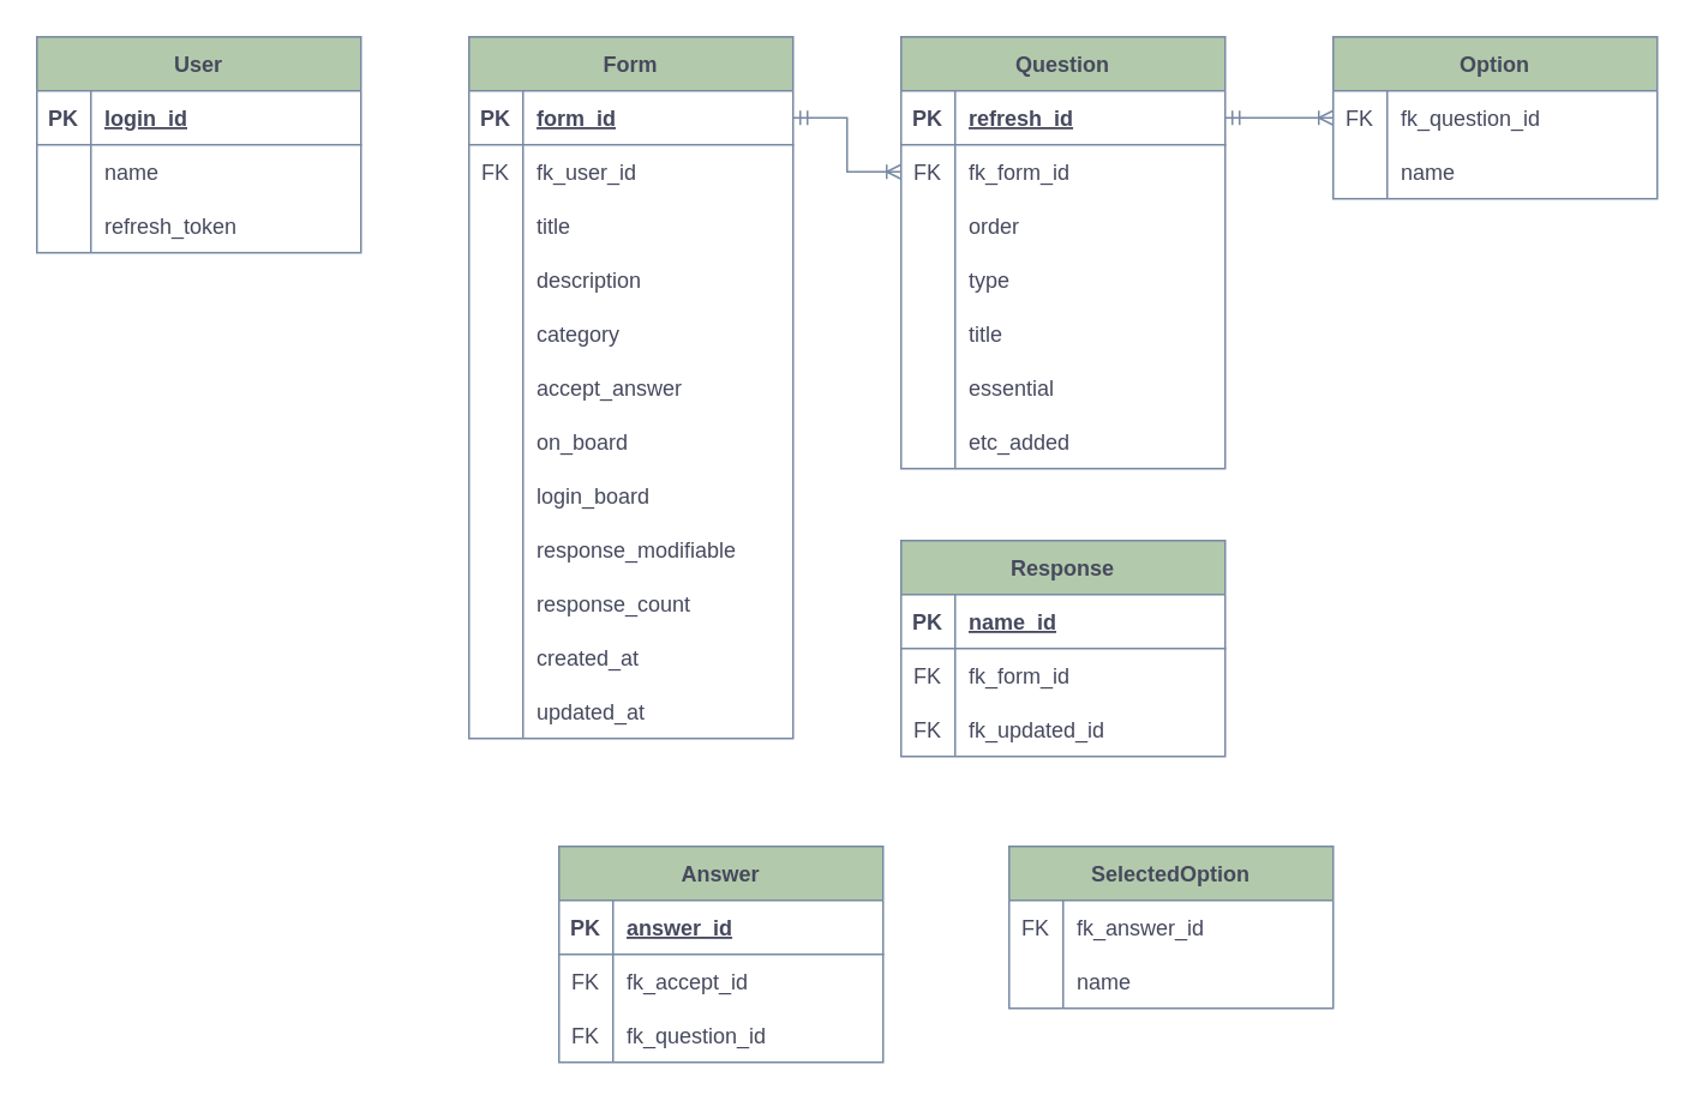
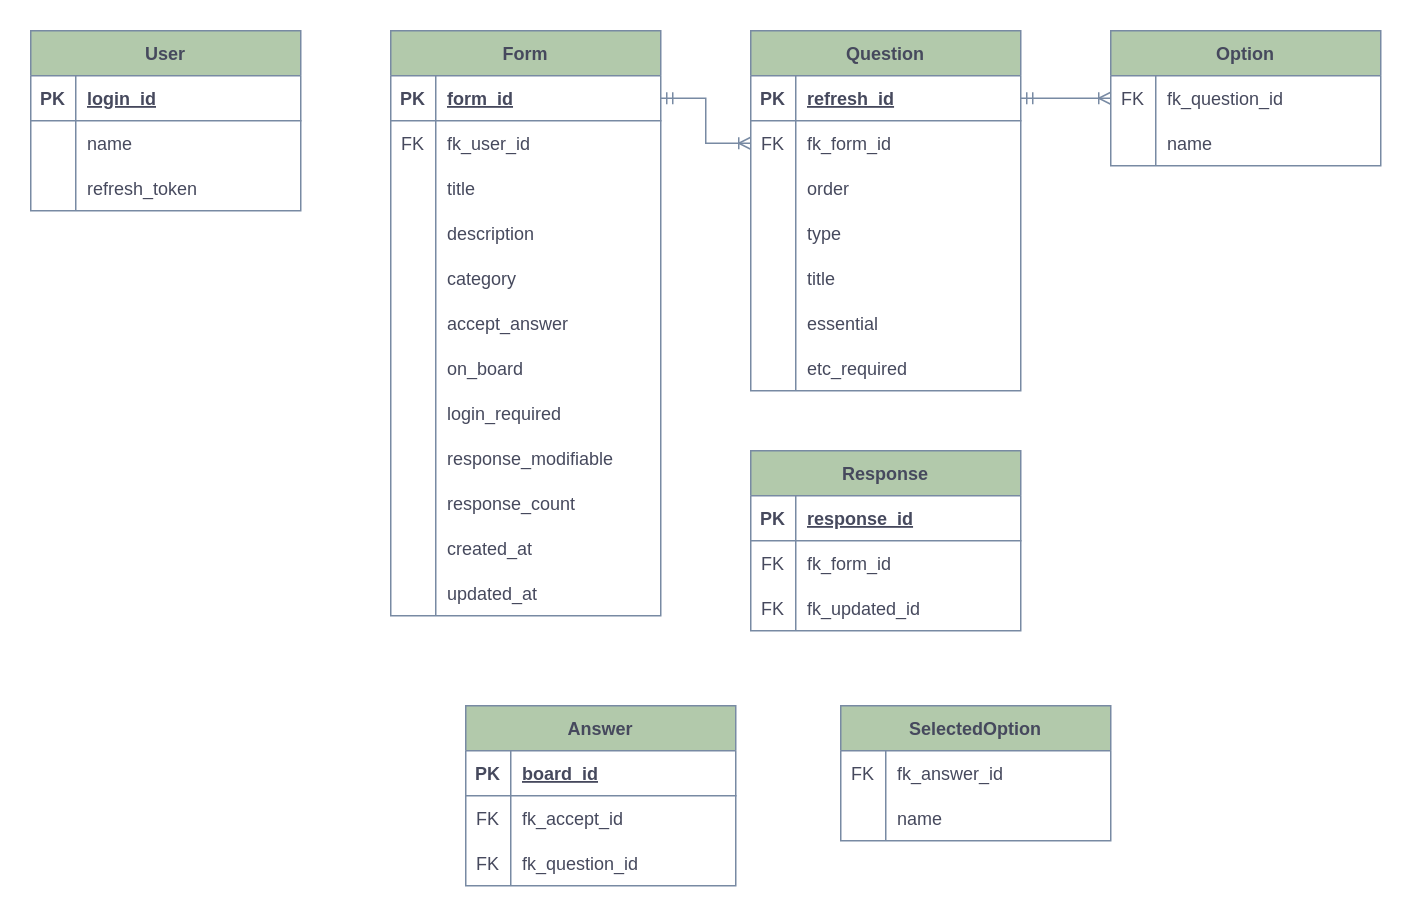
- <mxCell id="70" value="etc_added" style="shape=partialRectangle;connectable=0;fillColor=none;top=0;left=0;bottom=0;right=0;align=left;spacingLeft=6;fontStyle=0;overflow=hidden;strokeColor=#788AA3;fontColor=#46495D;" vertex="1" parent="68"><mxGeometry x="30" width="150" height="30" as="geometry"><mxRectangle width="150" height="30" as="alternateBounds" /></mxGeometry></mxCell>
+ <mxCell id="70" value="etc_required" style="shape=partialRectangle;connectable=0;fillColor=none;top=0;left=0;bottom=0;right=0;align=left;spacingLeft=6;fontStyle=0;overflow=hidden;strokeColor=#788AA3;fontColor=#46495D;" vertex="1" parent="68"><mxGeometry x="30" width="150" height="30" as="geometry"><mxRectangle width="150" height="30" as="alternateBounds" /></mxGeometry></mxCell>
- <mxCell id="36" value="login_board" style="shape=partialRectangle;connectable=0;fillColor=none;top=0;left=0;bottom=0;right=0;align=left;spacingLeft=6;fontStyle=0;overflow=hidden;strokeColor=#788AA3;fontColor=#46495D;" vertex="1" parent="34"><mxGeometry x="30" width="150" height="30" as="geometry"><mxRectangle width="150" height="30" as="alternateBounds" /></mxGeometry></mxCell>
+ <mxCell id="36" value="login_required" style="shape=partialRectangle;connectable=0;fillColor=none;top=0;left=0;bottom=0;right=0;align=left;spacingLeft=6;fontStyle=0;overflow=hidden;strokeColor=#788AA3;fontColor=#46495D;" vertex="1" parent="34"><mxGeometry x="30" width="150" height="30" as="geometry"><mxRectangle width="150" height="30" as="alternateBounds" /></mxGeometry></mxCell>
- <mxCell id="81" value="name_id" style="shape=partialRectangle;connectable=0;fillColor=none;top=0;left=0;bottom=0;right=0;align=left;spacingLeft=6;fontStyle=5;overflow=hidden;strokeColor=#788AA3;fontColor=#46495D;" vertex="1" parent="79"><mxGeometry x="30" width="150" height="30" as="geometry"><mxRectangle width="150" height="30" as="alternateBounds" /></mxGeometry></mxCell>
+ <mxCell id="81" value="response_id" style="shape=partialRectangle;connectable=0;fillColor=none;top=0;left=0;bottom=0;right=0;align=left;spacingLeft=6;fontStyle=5;overflow=hidden;strokeColor=#788AA3;fontColor=#46495D;" vertex="1" parent="79"><mxGeometry x="30" width="150" height="30" as="geometry"><mxRectangle width="150" height="30" as="alternateBounds" /></mxGeometry></mxCell>
- <mxCell id="91" value="answer_id" style="shape=partialRectangle;connectable=0;fillColor=none;top=0;left=0;bottom=0;right=0;align=left;spacingLeft=6;fontStyle=5;overflow=hidden;strokeColor=#788AA3;fontColor=#46495D;" vertex="1" parent="89"><mxGeometry x="30" width="150" height="30" as="geometry"><mxRectangle width="150" height="30" as="alternateBounds" /></mxGeometry></mxCell>
+ <mxCell id="91" value="board_id" style="shape=partialRectangle;connectable=0;fillColor=none;top=0;left=0;bottom=0;right=0;align=left;spacingLeft=6;fontStyle=5;overflow=hidden;strokeColor=#788AA3;fontColor=#46495D;" vertex="1" parent="89"><mxGeometry x="30" width="150" height="30" as="geometry"><mxRectangle width="150" height="30" as="alternateBounds" /></mxGeometry></mxCell>
